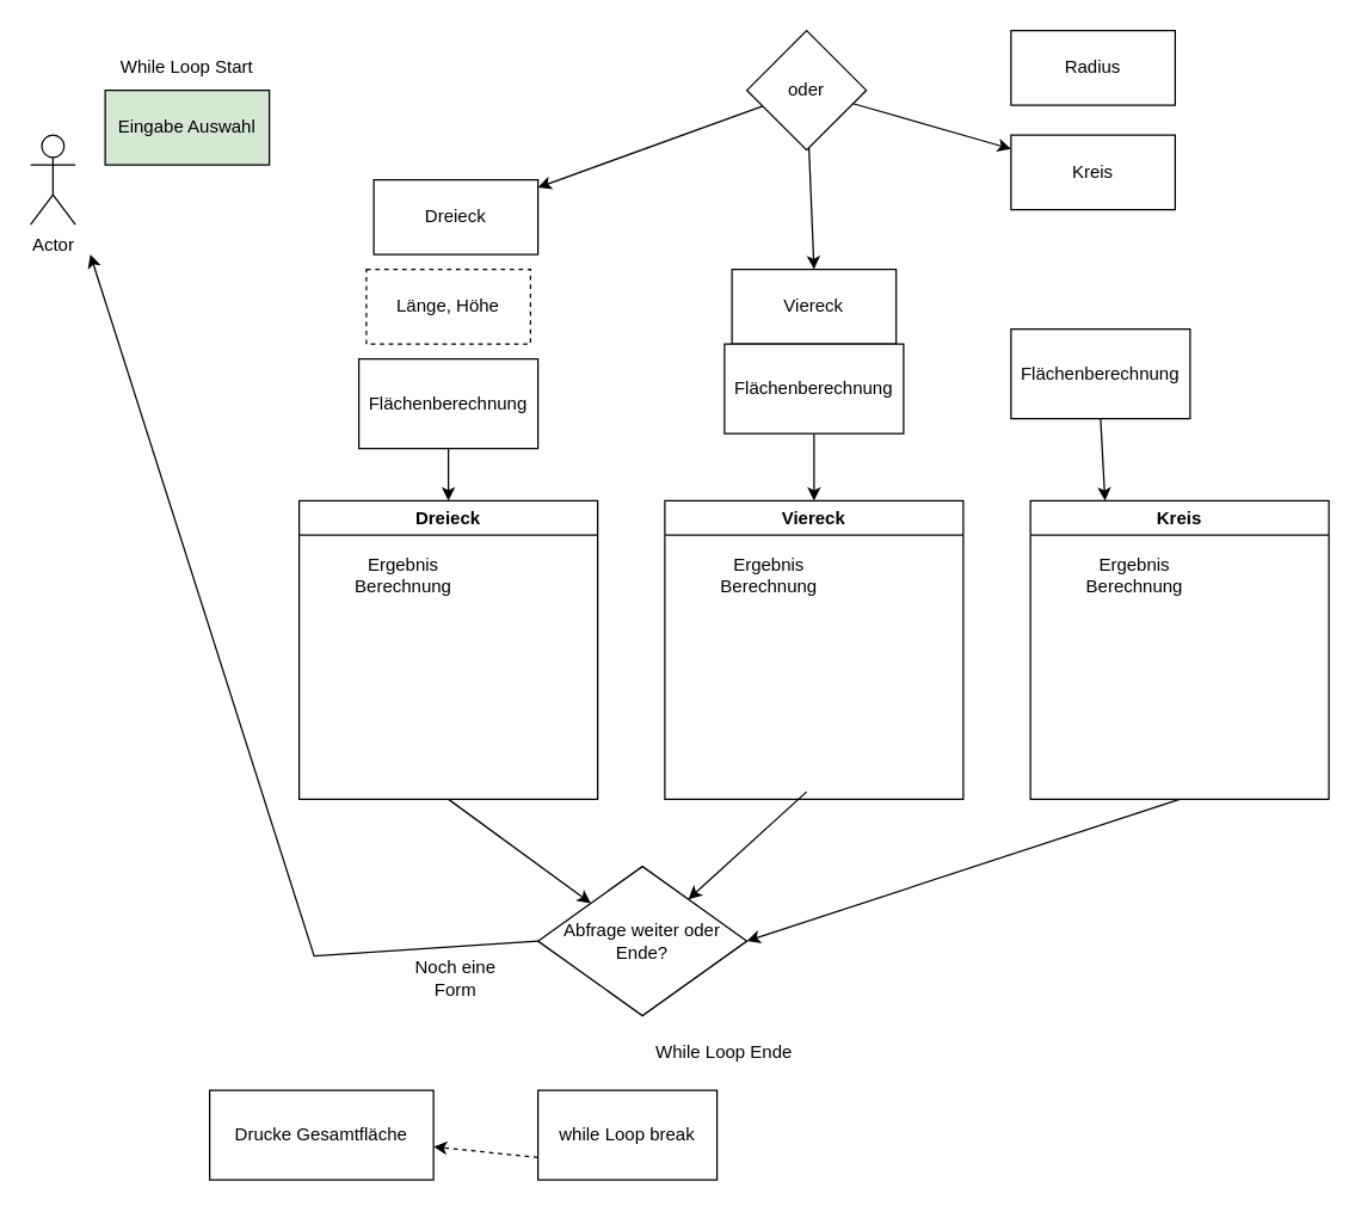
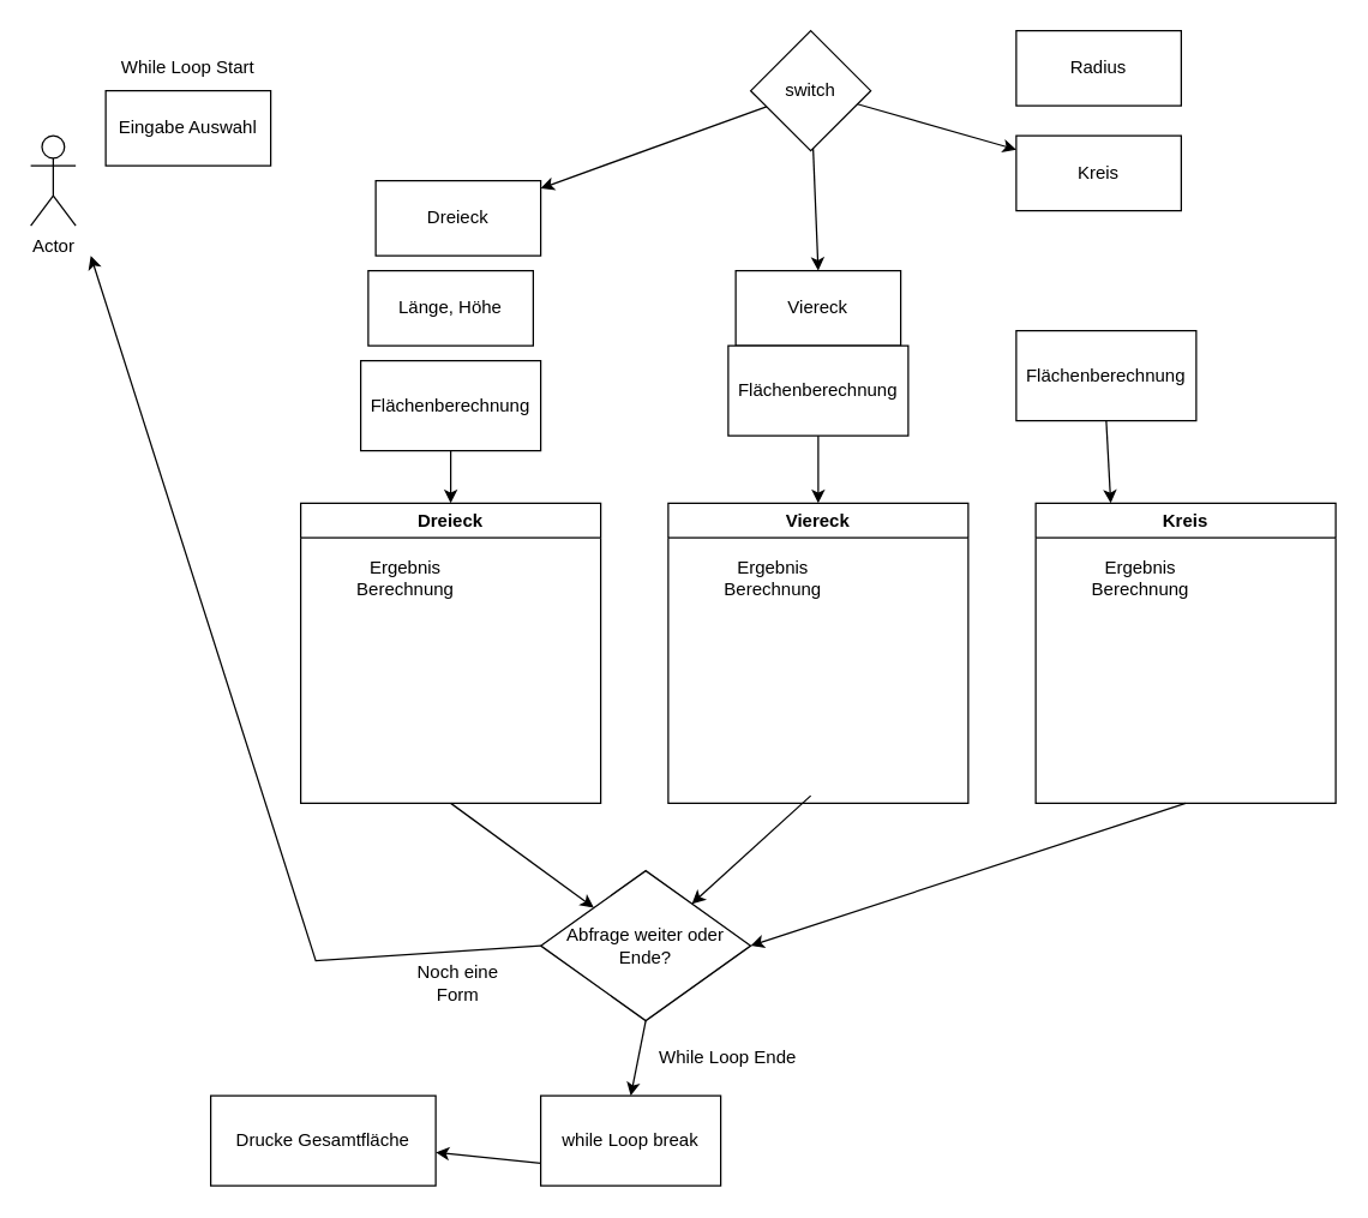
- <mxCell id="7" value="oder" style="rhombus;whiteSpace=wrap;html=1;" vertex="1" parent="1"><mxGeometry x="500" y="20" width="80" height="80" as="geometry" /></mxCell>
+ <mxCell id="7" value="switch" style="rhombus;whiteSpace=wrap;html=1;" vertex="1" parent="1"><mxGeometry x="500" y="20" width="80" height="80" as="geometry" /></mxCell>
- <mxCell id="6" value="Eingabe Auswahl" style="html=1;whiteSpace=wrap;fillColor=#d5e8d4;" vertex="1" parent="1"><mxGeometry x="70" y="60" width="110" height="50" as="geometry" /></mxCell>
+ <mxCell id="6" value="Eingabe Auswahl" style="html=1;whiteSpace=wrap;" vertex="1" parent="1"><mxGeometry x="70" y="60" width="110" height="50" as="geometry" /></mxCell>
- <mxCell id="23" value="Länge, Höhe" style="html=1;whiteSpace=wrap;dashed=1;" vertex="1" parent="1"><mxGeometry x="245" y="180" width="110" height="50" as="geometry" /></mxCell>
+ <mxCell id="23" value="Länge, Höhe" style="html=1;whiteSpace=wrap;" vertex="1" parent="1"><mxGeometry x="245" y="180" width="110" height="50" as="geometry" /></mxCell>
+ <mxCell id="31" value="" style="endArrow=classic;html=1;rounded=0;exitX=0.5;exitY=1;exitDx=0;exitDy=0;entryX=0.5;entryY=0;entryDx=0;entryDy=0;" edge="1" parent="1" source="29" target="34"><mxGeometry width="50" height="50" relative="1" as="geometry"><mxPoint x="370" y="530" as="sourcePoint" /><mxPoint x="450" y="730" as="targetPoint" /></mxGeometry></mxCell>
- <mxCell id="35" value="" style="endArrow=classic;html=1;rounded=0;exitX=0;exitY=0.75;exitDx=0;exitDy=0;dashed=1;" edge="1" parent="1" source="34" target="25"><mxGeometry width="50" height="50" relative="1" as="geometry"><mxPoint x="370" y="530" as="sourcePoint" /><mxPoint x="420" y="480" as="targetPoint" /></mxGeometry></mxCell>
+ <mxCell id="35" value="" style="endArrow=classic;html=1;rounded=0;exitX=0;exitY=0.75;exitDx=0;exitDy=0;" edge="1" parent="1" source="34" target="25"><mxGeometry width="50" height="50" relative="1" as="geometry"><mxPoint x="370" y="530" as="sourcePoint" /><mxPoint x="420" y="480" as="targetPoint" /></mxGeometry></mxCell>
